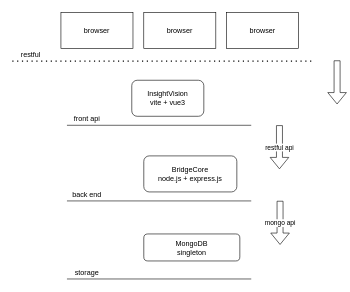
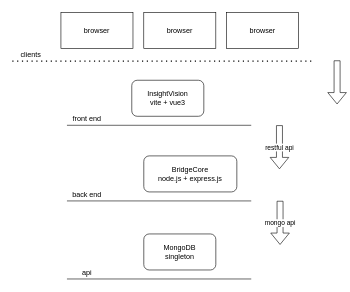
- <mxCell id="15" value="restful" style="text;html=1;strokeColor=none;fillColor=none;align=center;verticalAlign=middle;whiteSpace=wrap;rounded=0;" vertex="1" parent="1"><mxGeometry x="20" y="80" width="62" height="20" as="geometry" /></mxCell>
+ <mxCell id="15" value="clients" style="text;html=1;strokeColor=none;fillColor=none;align=center;verticalAlign=middle;whiteSpace=wrap;rounded=0;" vertex="1" parent="1"><mxGeometry x="20" y="80" width="62" height="20" as="geometry" /></mxCell>
- <mxCell id="3" value="front api" style="text;html=1;strokeColor=none;fillColor=none;align=center;verticalAlign=middle;whiteSpace=wrap;rounded=0;" vertex="1" parent="1"><mxGeometry x="111" y="188" width="67" height="20" as="geometry" /></mxCell>
+ <mxCell id="3" value="front end" style="text;html=1;strokeColor=none;fillColor=none;align=center;verticalAlign=middle;whiteSpace=wrap;rounded=0;" vertex="1" parent="1"><mxGeometry x="111" y="188" width="67" height="20" as="geometry" /></mxCell>
- <mxCell id="10" value="MongoDB&lt;br&gt;singleton" style="rounded=1;whiteSpace=wrap;html=1;" vertex="1" parent="1"><mxGeometry x="239" y="389" width="160" height="45" as="geometry" /></mxCell>
+ <mxCell id="10" value="MongoDB&lt;br&gt;singleton" style="rounded=1;whiteSpace=wrap;html=1;" vertex="1" parent="1"><mxGeometry x="239" y="389" width="120" height="60" as="geometry" /></mxCell>
- <mxCell id="9" value="storage" style="text;html=1;strokeColor=none;fillColor=none;align=center;verticalAlign=middle;whiteSpace=wrap;rounded=0;" vertex="1" parent="1"><mxGeometry x="111" y="444" width="67" height="20" as="geometry" /></mxCell>
+ <mxCell id="9" value="api" style="text;html=1;strokeColor=none;fillColor=none;align=center;verticalAlign=middle;whiteSpace=wrap;rounded=0;" vertex="1" parent="1"><mxGeometry x="111" y="444" width="67" height="20" as="geometry" /></mxCell>
